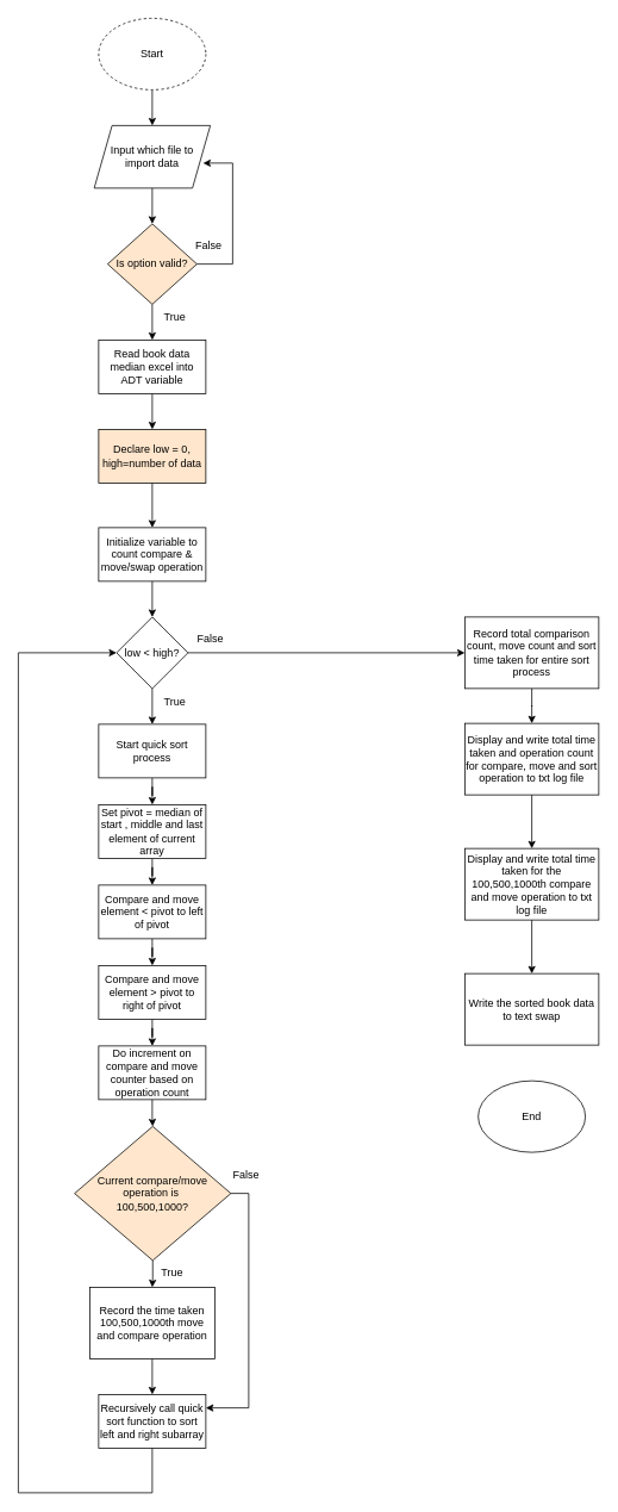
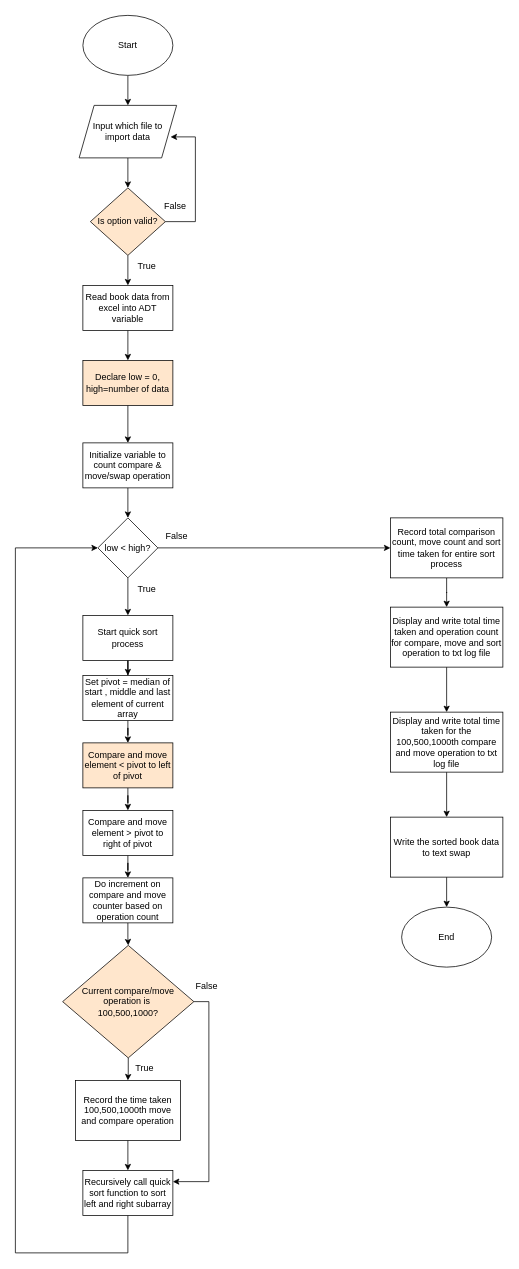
- <mxCell id="3" value="Start" style="ellipse;whiteSpace=wrap;html=1;dashed=1;" vertex="1" parent="1"><mxGeometry x="110" y="20" width="120" height="80" as="geometry" /></mxCell>
+ <mxCell id="3" value="Start" style="ellipse;whiteSpace=wrap;html=1;" vertex="1" parent="1"><mxGeometry x="110" y="20" width="120" height="80" as="geometry" /></mxCell>
- <mxCell id="10" value="Read book data median excel into ADT variable" style="rounded=0;whiteSpace=wrap;html=1;" vertex="1" parent="1"><mxGeometry x="110" y="380" width="120" height="60" as="geometry" /></mxCell>
+ <mxCell id="10" value="Read book data from excel into ADT variable" style="rounded=0;whiteSpace=wrap;html=1;" vertex="1" parent="1"><mxGeometry x="110" y="380" width="120" height="60" as="geometry" /></mxCell>
- <mxCell id="19" value="Start quick sort process" style="rounded=0;whiteSpace=wrap;html=1;" vertex="1" parent="1"><mxGeometry x="110" y="810" width="120" height="60" as="geometry" /></mxCell>
+ <mxCell id="19" value="Start quick sort process" style="rounded=0;whiteSpace=wrap;html=1;" vertex="1" parent="1"><mxGeometry x="110" y="820" width="120" height="60" as="geometry" /></mxCell>
- <mxCell id="23" value="Compare and move element &amp;lt; pivot to left of pivot" style="rounded=0;whiteSpace=wrap;html=1;" vertex="1" parent="1"><mxGeometry x="110" y="990" width="120" height="60" as="geometry" /></mxCell>
+ <mxCell id="23" value="Compare and move element &amp;lt; pivot to left of pivot" style="rounded=0;whiteSpace=wrap;html=1;fillColor=#ffe6cc;" vertex="1" parent="1"><mxGeometry x="110" y="990" width="120" height="60" as="geometry" /></mxCell>
+ <mxCell id="41" value="" style="edgeStyle=orthogonalEdgeStyle;rounded=0;orthogonalLoop=1;jettySize=auto;html=1;" edge="1" parent="1" source="42" target="43"><mxGeometry relative="1" as="geometry" /></mxCell>
